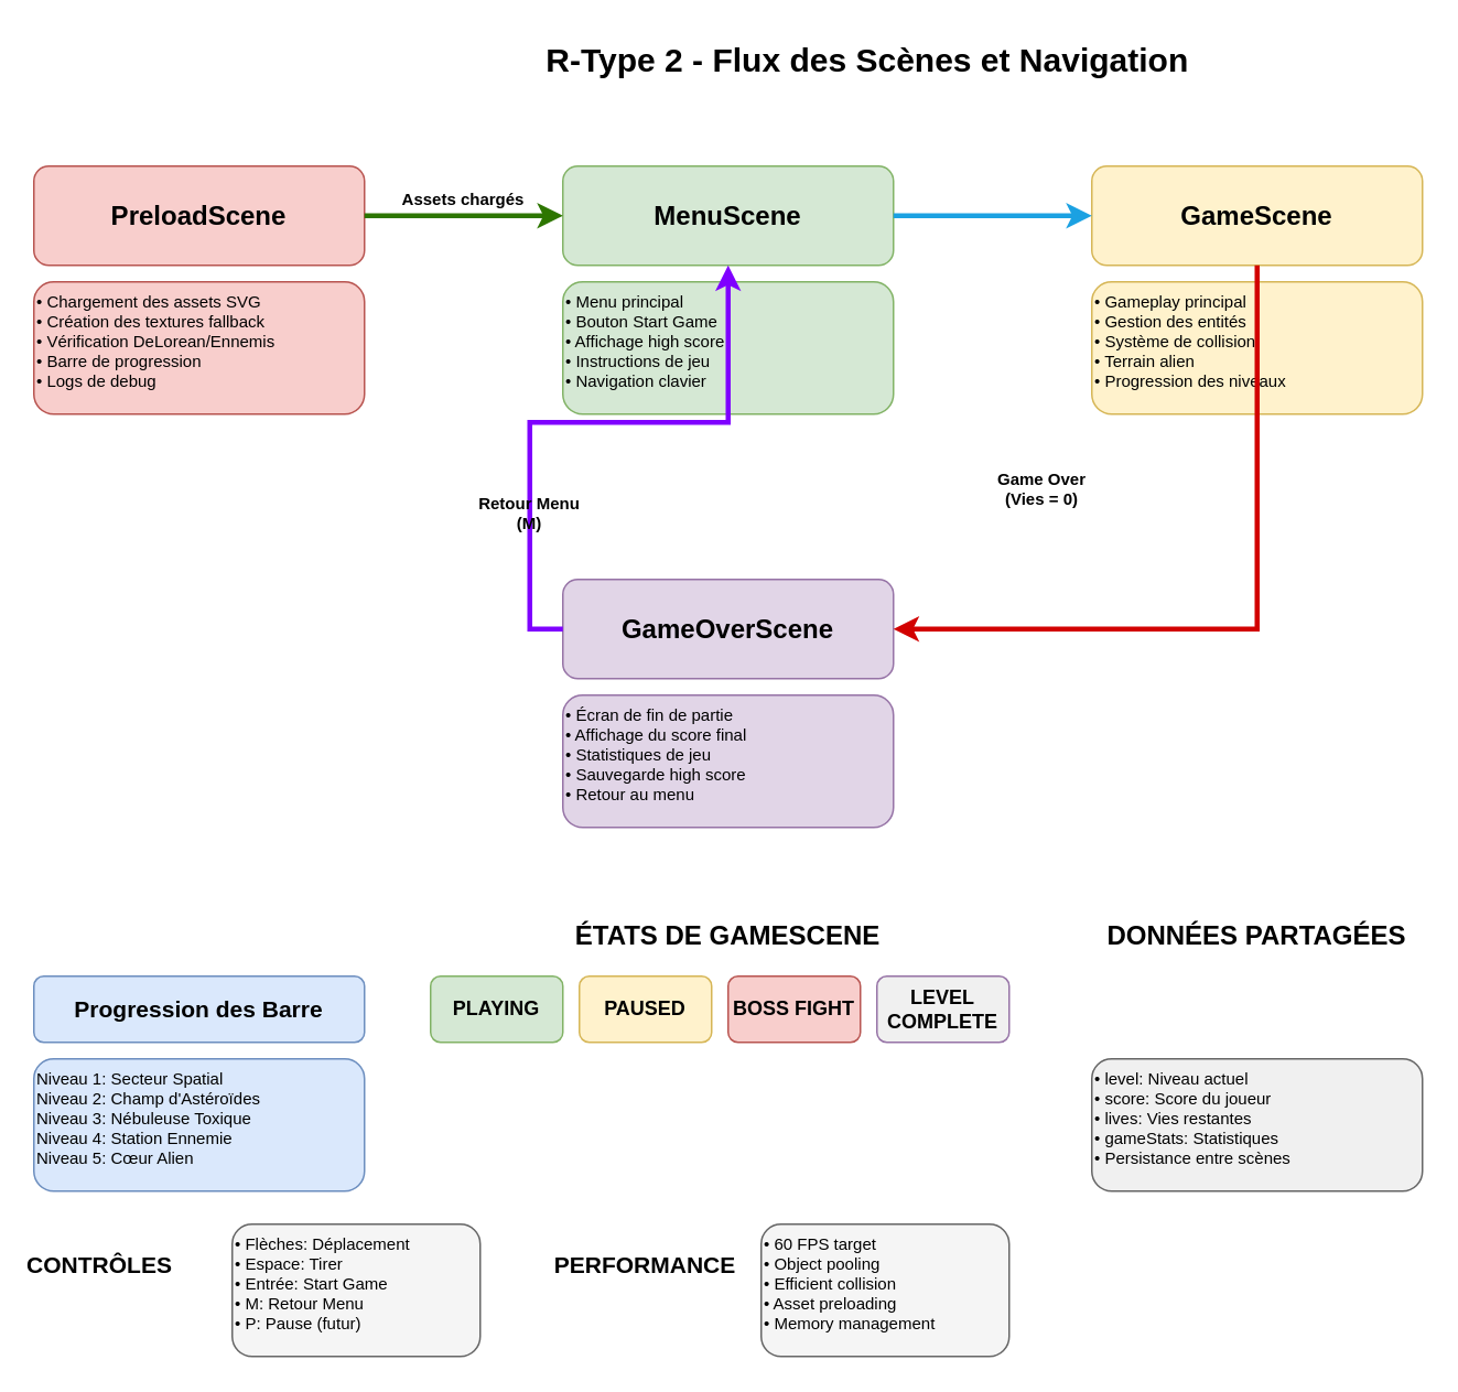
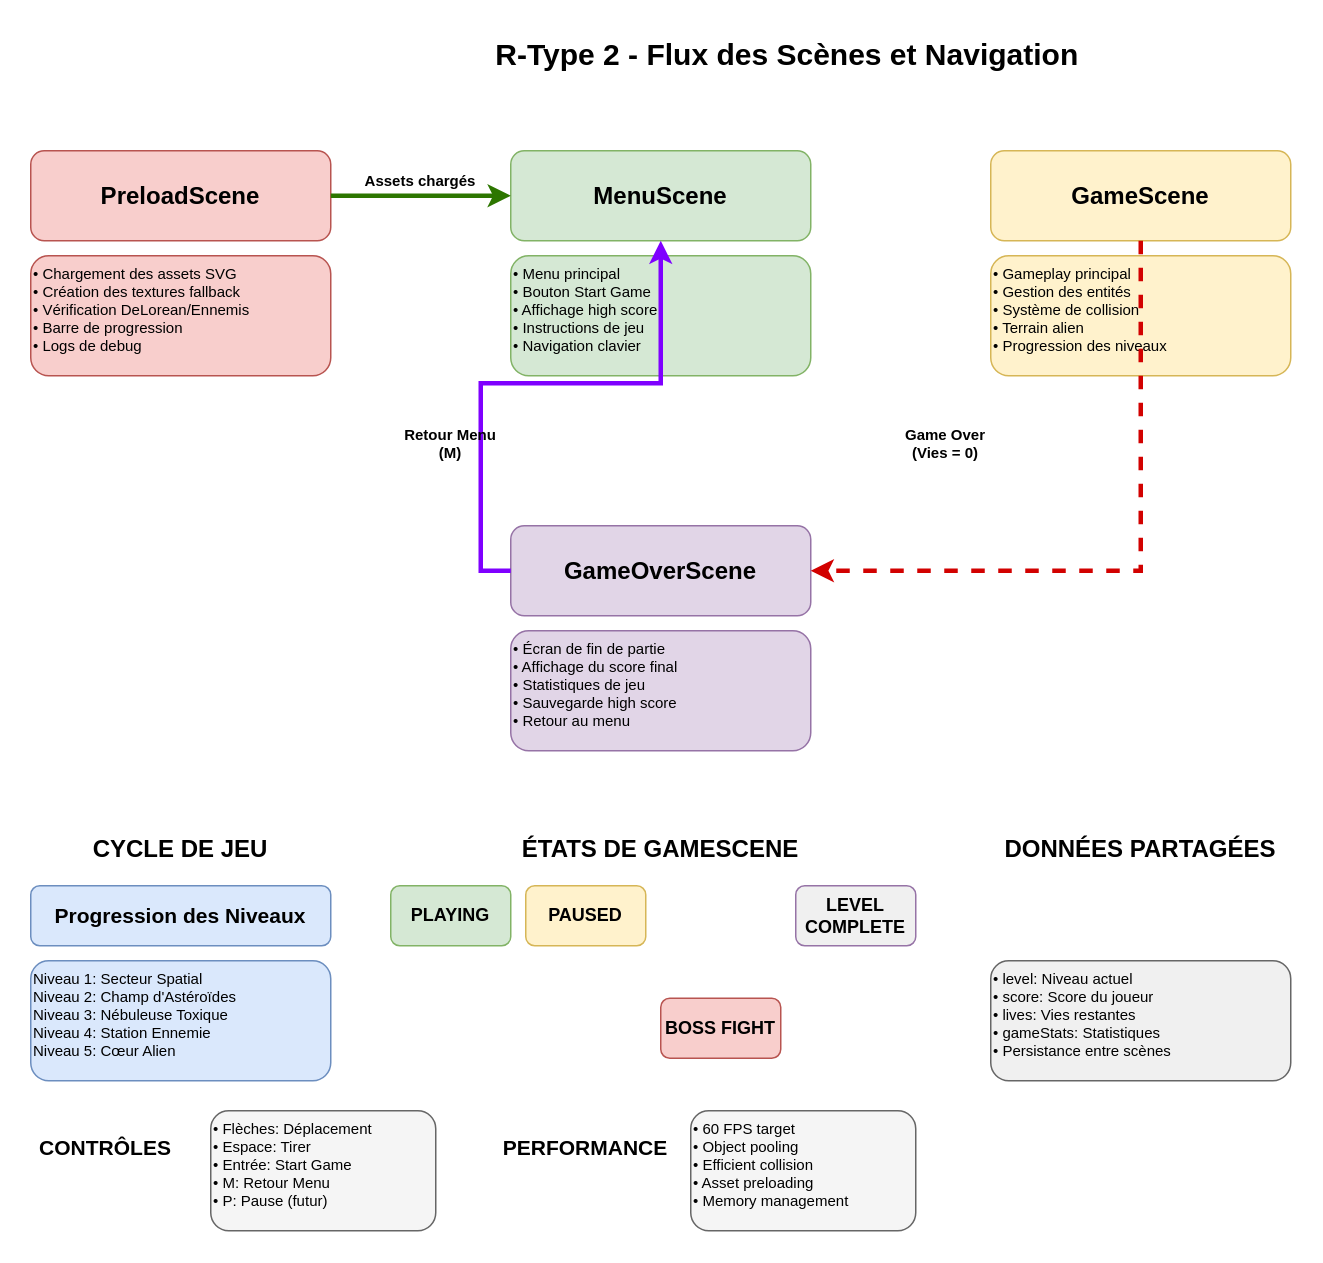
- <mxCell id="13" style="edgeStyle=orthogonalEdgeStyle;rounded=0;orthogonalLoop=1;jettySize=auto;html=1;exitX=1;exitY=0.5;exitDx=0;exitDy=0;entryX=0;entryY=0.5;entryDx=0;entryDy=0;strokeWidth=3;strokeColor=#1BA1E2;" edge="1" parent="1" source="5" target="7"><mxGeometry relative="1" as="geometry" /></mxCell>
- <mxCell id="14" style="edgeStyle=orthogonalEdgeStyle;rounded=0;orthogonalLoop=1;jettySize=auto;html=1;exitX=0.5;exitY=1;exitDx=0;exitDy=0;entryX=1;entryY=0.5;entryDx=0;entryDy=0;strokeWidth=3;strokeColor=#D20100;" edge="1" parent="1" source="7" target="9"><mxGeometry relative="1" as="geometry" /></mxCell>
+ <mxCell id="14" style="edgeStyle=orthogonalEdgeStyle;rounded=0;orthogonalLoop=1;jettySize=auto;html=1;exitX=0.5;exitY=1;exitDx=0;exitDy=0;entryX=1;entryY=0.5;entryDx=0;entryDy=0;strokeWidth=3;strokeColor=#D20100;dashed=1;" edge="1" parent="1" source="7" target="9"><mxGeometry relative="1" as="geometry" /></mxCell>
- <mxCell id="17" value="Retour Menu&#10;(M)" style="text;html=1;strokeColor=none;fillColor=none;align=center;verticalAlign=middle;whiteSpace=wrap;rounded=0;fontSize=10;fontStyle=1;color=#7F00FF;" vertex="1" parent="1"><mxGeometry x="280" y="295" width="80" height="30" as="geometry" /></mxCell>
+ <mxCell id="17" value="Retour Menu&#10;(M)" style="text;html=1;strokeColor=none;fillColor=none;align=center;verticalAlign=middle;whiteSpace=wrap;rounded=0;fontSize=10;fontStyle=1;color=#7F00FF;" vertex="1" parent="1"><mxGeometry x="260" y="280" width="80" height="30" as="geometry" /></mxCell>
+ <mxCell id="18" value="CYCLE DE JEU" style="text;html=1;strokeColor=none;fillColor=none;align=center;verticalAlign=middle;whiteSpace=wrap;rounded=0;fontSize=16;fontStyle=1;" vertex="1" parent="1"><mxGeometry x="20" y="550" width="200" height="30" as="geometry" /></mxCell>
- <mxCell id="19" value="Progression des Barre" style="rounded=1;whiteSpace=wrap;html=1;fillColor=#dae8fc;strokeColor=#6c8ebf;fontSize=14;fontStyle=1;" vertex="1" parent="1"><mxGeometry x="20" y="590" width="200" height="40" as="geometry" /></mxCell>
+ <mxCell id="19" value="Progression des Niveaux" style="rounded=1;whiteSpace=wrap;html=1;fillColor=#dae8fc;strokeColor=#6c8ebf;fontSize=14;fontStyle=1;" vertex="1" parent="1"><mxGeometry x="20" y="590" width="200" height="40" as="geometry" /></mxCell>
- <mxCell id="24" value="BOSS FIGHT" style="rounded=1;whiteSpace=wrap;html=1;fillColor=#f8cecc;strokeColor=#b85450;fontSize=12;fontStyle=1;" vertex="1" parent="1"><mxGeometry x="440" y="590" width="80" height="40" as="geometry" /></mxCell>
+ <mxCell id="24" value="BOSS FIGHT" style="rounded=1;whiteSpace=wrap;html=1;fillColor=#f8cecc;strokeColor=#b85450;fontSize=12;fontStyle=1;" vertex="1" parent="1"><mxGeometry x="440" y="665" width="80" height="40" as="geometry" /></mxCell>
- <mxCell id="28" value="CONTRÔLES" style="text;html=1;strokeColor=none;fillColor=none;align=center;verticalAlign=middle;whiteSpace=wrap;rounded=0;fontSize=14;fontStyle=1;" vertex="1" parent="1"><mxGeometry x="10" y="750" width="100" height="30" as="geometry" /></mxCell>
+ <mxCell id="28" value="CONTRÔLES" style="text;html=1;strokeColor=none;fillColor=none;align=center;verticalAlign=middle;whiteSpace=wrap;rounded=0;fontSize=14;fontStyle=1;" vertex="1" parent="1"><mxGeometry x="20" y="750" width="100" height="30" as="geometry" /></mxCell>
